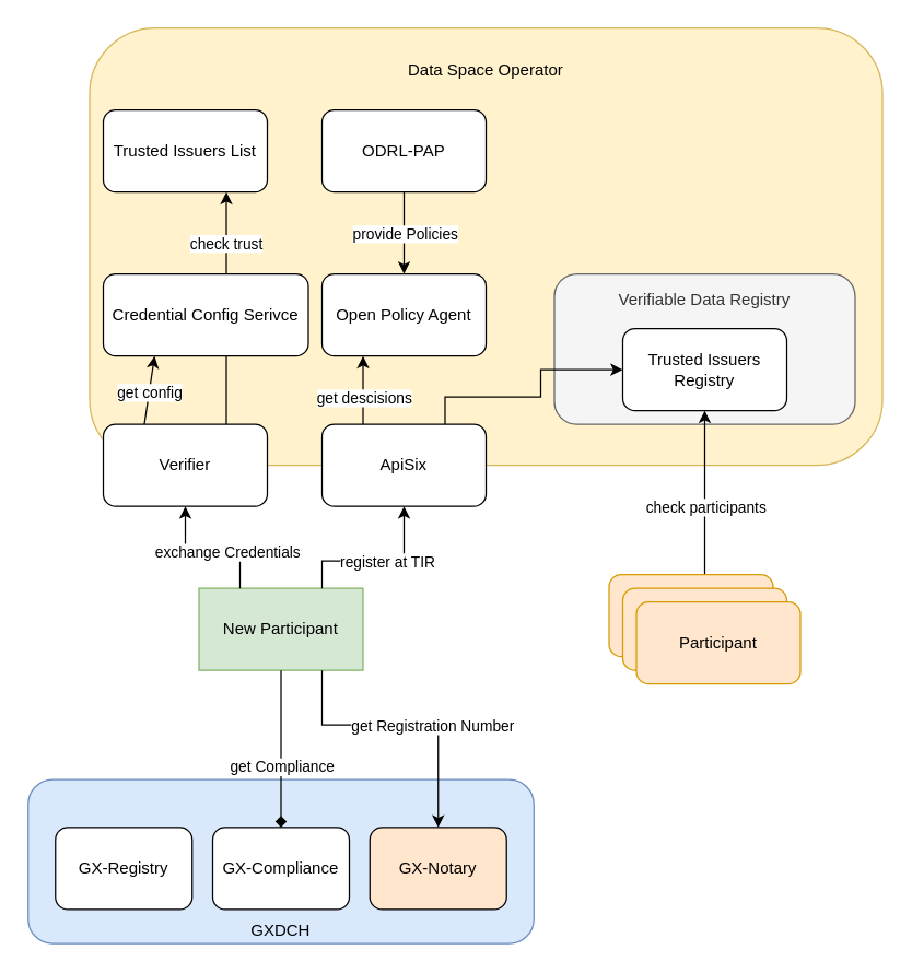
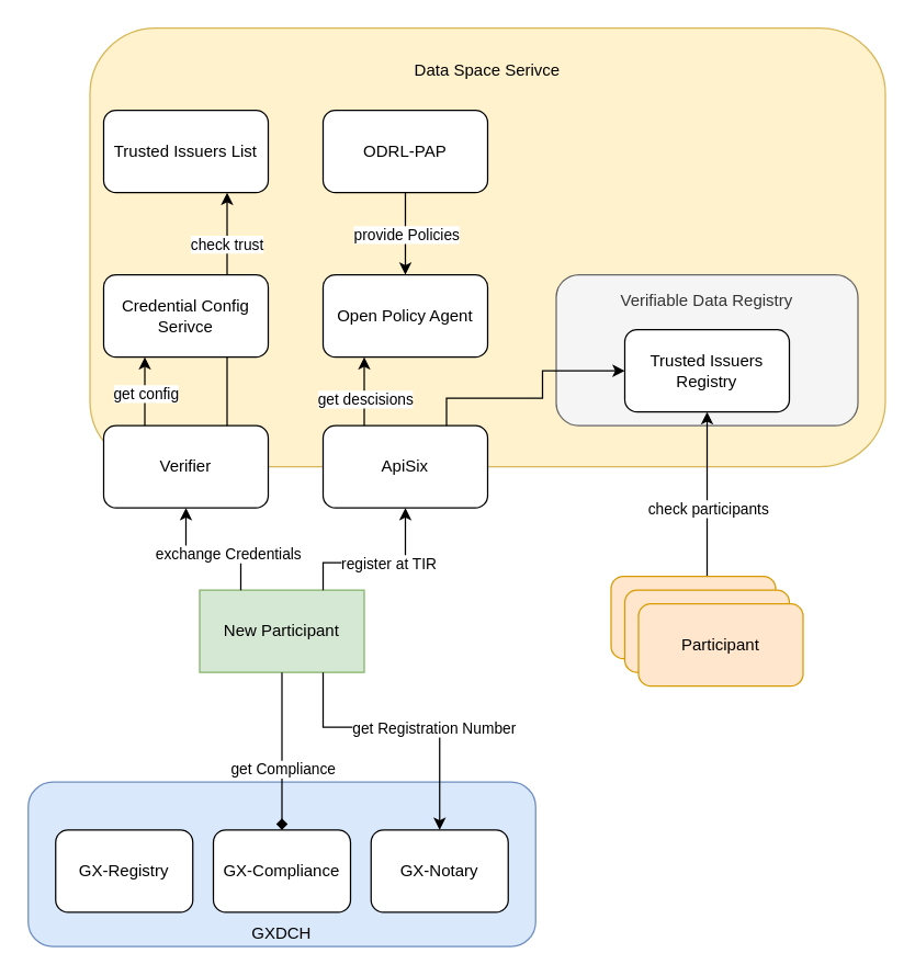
- <mxCell id="2" value="&lt;div&gt;Data Space Operator&lt;/div&gt;&lt;div&gt;&lt;br&gt;&lt;/div&gt;&lt;div&gt;&lt;br&gt;&lt;/div&gt;&lt;div&gt;&lt;br&gt;&lt;/div&gt;&lt;div&gt;&lt;br&gt;&lt;/div&gt;&lt;div&gt;&lt;br&gt;&lt;/div&gt;&lt;div&gt;&lt;br&gt;&lt;/div&gt;&lt;div&gt;&lt;br&gt;&lt;/div&gt;&lt;div&gt;&lt;br&gt;&lt;/div&gt;&lt;div&gt;&lt;br&gt;&lt;/div&gt;&lt;div&gt;&lt;br&gt;&lt;/div&gt;&lt;div&gt;&lt;br&gt;&lt;/div&gt;&lt;div&gt;&lt;br&gt;&lt;/div&gt;&lt;div&gt;&lt;br&gt;&lt;/div&gt;&lt;div&gt;&lt;br&gt;&lt;/div&gt;&lt;div&gt;&lt;br&gt;&lt;/div&gt;&lt;div&gt;&lt;br&gt;&lt;/div&gt;&lt;div&gt;&lt;br&gt;&lt;/div&gt;&lt;div&gt;&lt;br&gt;&lt;/div&gt;" style="rounded=1;whiteSpace=wrap;html=1;fillColor=#fff2cc;strokeColor=#d6b656;" vertex="1" parent="1"><mxGeometry x="65" y="20" width="580" height="320" as="geometry" /></mxCell>
+ <mxCell id="2" value="&lt;div&gt;Data Space Serivce&lt;/div&gt;&lt;div&gt;&lt;br&gt;&lt;/div&gt;&lt;div&gt;&lt;br&gt;&lt;/div&gt;&lt;div&gt;&lt;br&gt;&lt;/div&gt;&lt;div&gt;&lt;br&gt;&lt;/div&gt;&lt;div&gt;&lt;br&gt;&lt;/div&gt;&lt;div&gt;&lt;br&gt;&lt;/div&gt;&lt;div&gt;&lt;br&gt;&lt;/div&gt;&lt;div&gt;&lt;br&gt;&lt;/div&gt;&lt;div&gt;&lt;br&gt;&lt;/div&gt;&lt;div&gt;&lt;br&gt;&lt;/div&gt;&lt;div&gt;&lt;br&gt;&lt;/div&gt;&lt;div&gt;&lt;br&gt;&lt;/div&gt;&lt;div&gt;&lt;br&gt;&lt;/div&gt;&lt;div&gt;&lt;br&gt;&lt;/div&gt;&lt;div&gt;&lt;br&gt;&lt;/div&gt;&lt;div&gt;&lt;br&gt;&lt;/div&gt;&lt;div&gt;&lt;br&gt;&lt;/div&gt;&lt;div&gt;&lt;br&gt;&lt;/div&gt;" style="rounded=1;whiteSpace=wrap;html=1;fillColor=#fff2cc;strokeColor=#d6b656;" vertex="1" parent="1"><mxGeometry x="65" y="20" width="580" height="320" as="geometry" /></mxCell>
- <mxCell id="25" value="Credential Config Serivce" style="rounded=1;whiteSpace=wrap;html=1;" vertex="1" parent="1"><mxGeometry x="75" y="200" width="150" height="60" as="geometry" /></mxCell>
+ <mxCell id="25" value="Credential Config Serivce" style="rounded=1;whiteSpace=wrap;html=1;" vertex="1" parent="1"><mxGeometry x="75" y="200" width="120" height="60" as="geometry" /></mxCell>
- <mxCell id="30" value="GX-Notary" style="rounded=1;whiteSpace=wrap;html=1;fillColor=#ffe6cc;" vertex="1" parent="1"><mxGeometry x="270" y="605" width="100" height="60" as="geometry" /></mxCell>
+ <mxCell id="30" value="GX-Notary" style="rounded=1;whiteSpace=wrap;html=1;" vertex="1" parent="1"><mxGeometry x="270" y="605" width="100" height="60" as="geometry" /></mxCell>
